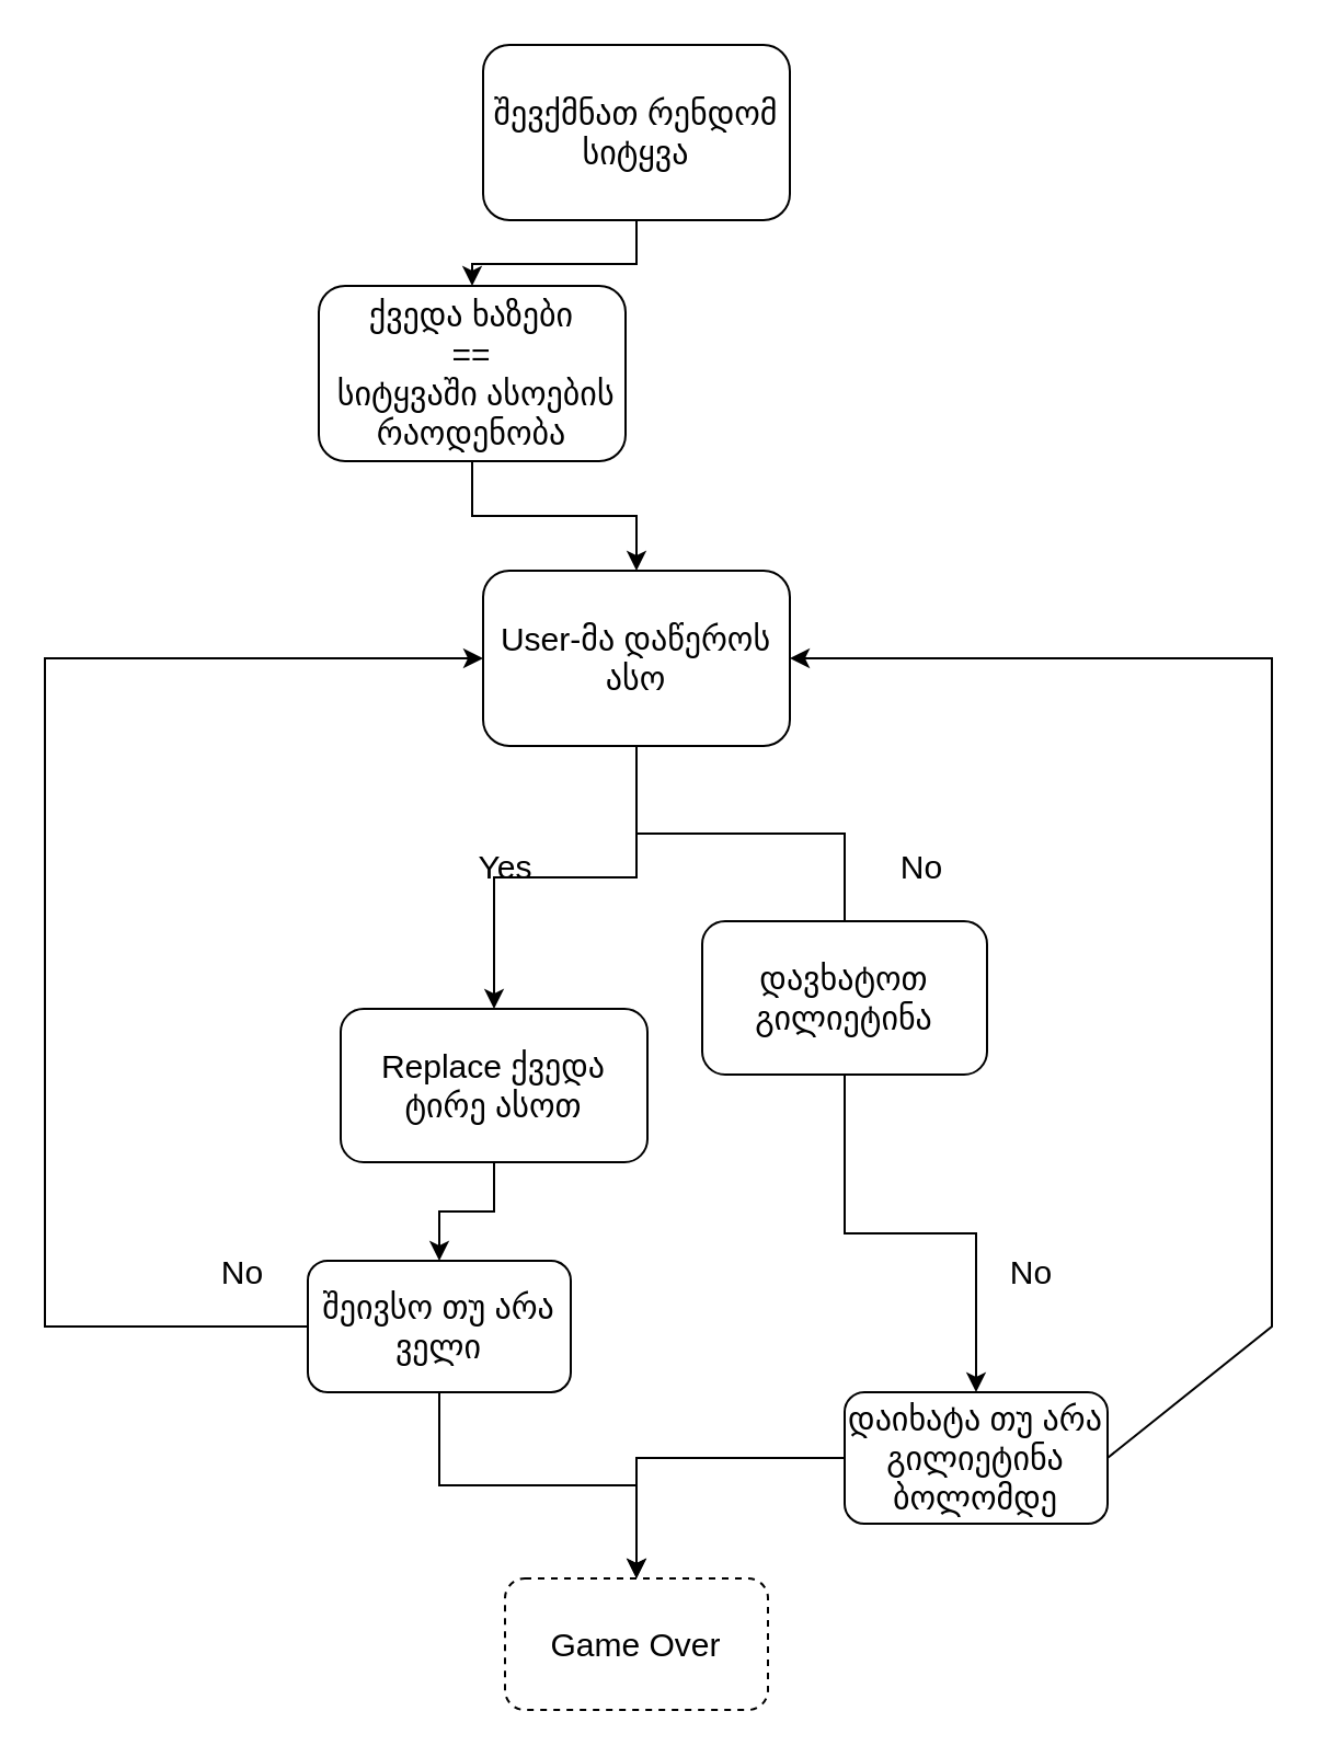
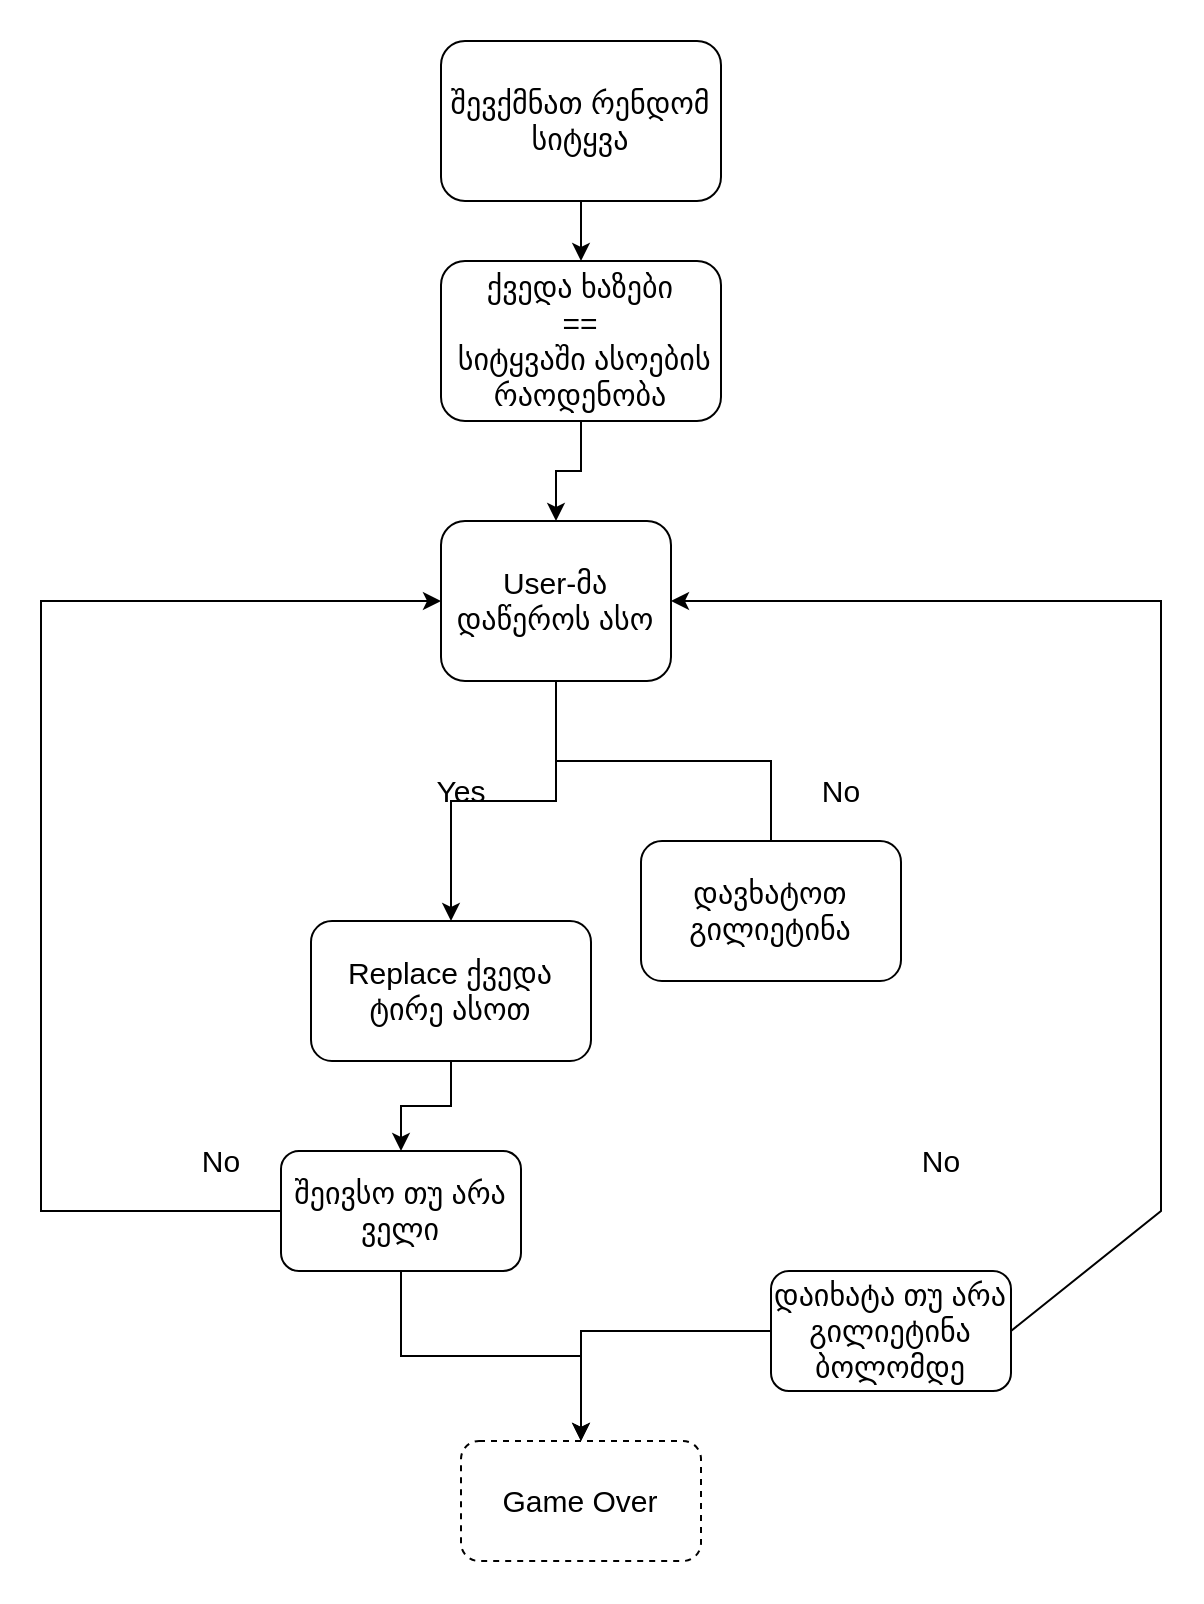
- <mxCell id="5" value="ქვედა ხაზები &lt;br&gt;==&lt;br&gt;&amp;nbsp;სიტყვაში ასოების რაოდენობა" style="whiteSpace=wrap;html=1;fontSize=15;rounded=1;" parent="1" vertex="1"><mxGeometry x="145" y="130" width="140" height="80" as="geometry" /></mxCell>
+ <mxCell id="5" value="ქვედა ხაზები &lt;br&gt;==&lt;br&gt;&amp;nbsp;სიტყვაში ასოების რაოდენობა" style="whiteSpace=wrap;html=1;fontSize=15;rounded=1;" parent="1" vertex="1"><mxGeometry x="220" y="130" width="140" height="80" as="geometry" /></mxCell>
- <mxCell id="8" value="User-მა დაწეროს ასო" style="whiteSpace=wrap;html=1;fontSize=15;rounded=1;" parent="1" vertex="1"><mxGeometry x="220" y="260" width="140" height="80" as="geometry" /></mxCell>
+ <mxCell id="8" value="User-მა დაწეროს ასო" style="whiteSpace=wrap;html=1;fontSize=15;rounded=1;" parent="1" vertex="1"><mxGeometry x="220" y="260" width="115" height="80" as="geometry" /></mxCell>
- <mxCell id="11" value="" style="edgeStyle=orthogonalEdgeStyle;rounded=0;orthogonalLoop=1;jettySize=auto;html=1;fontSize=15;" parent="1" source="12" target="18" edge="1"><mxGeometry relative="1" as="geometry" /></mxCell>
